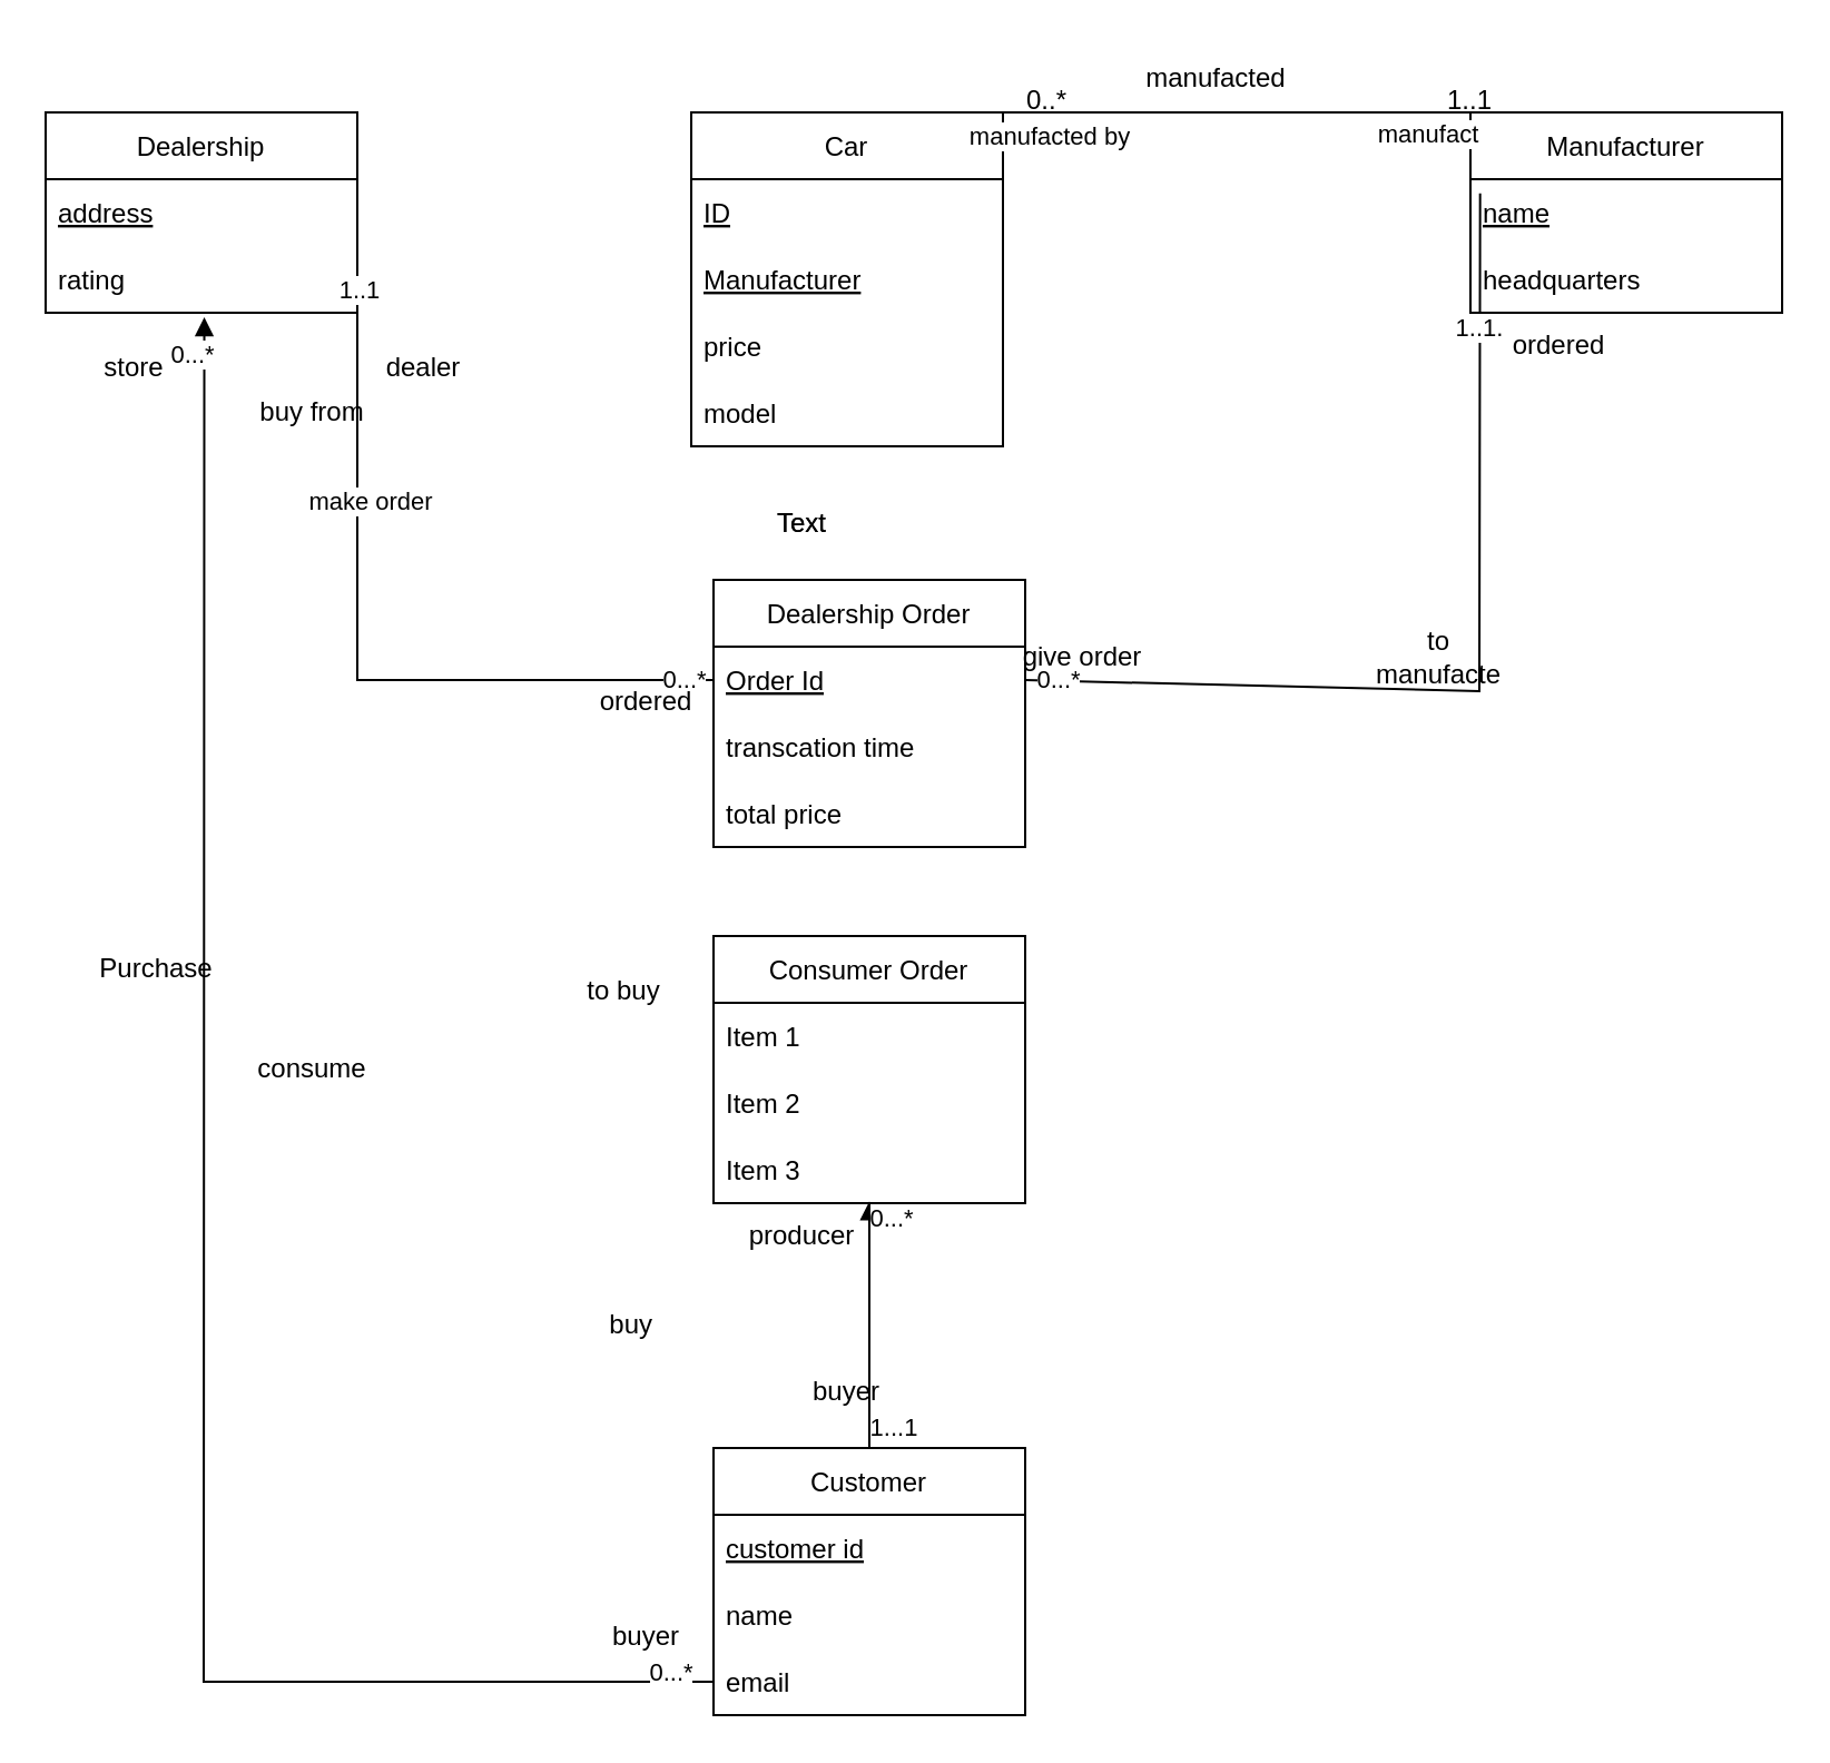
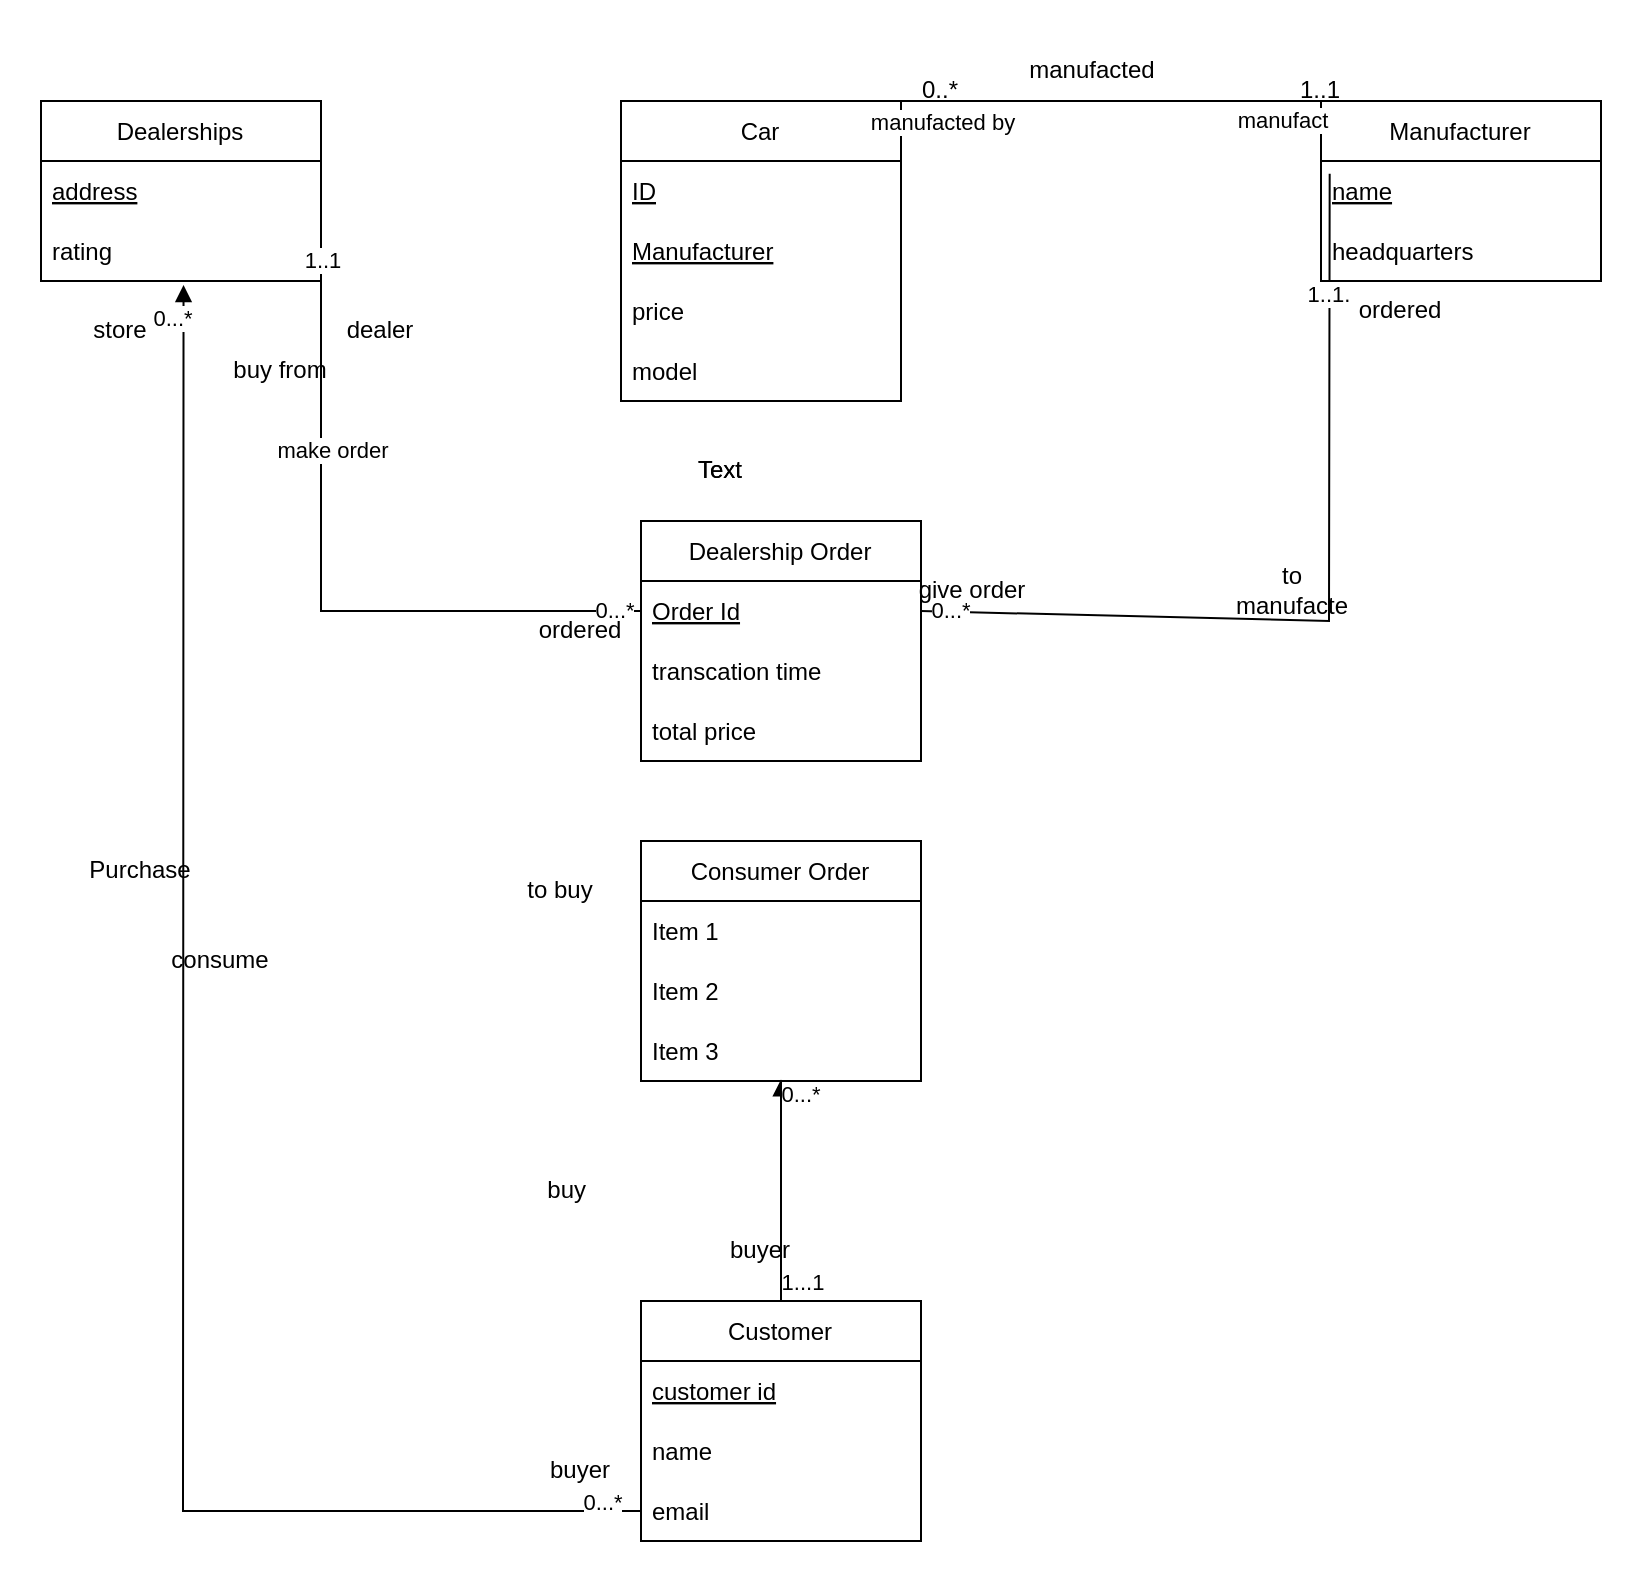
- <mxCell id="2" value="Dealership" style="swimlane;fontStyle=0;childLayout=stackLayout;horizontal=1;startSize=30;horizontalStack=0;resizeParent=1;resizeParentMax=0;resizeLast=0;collapsible=1;marginBottom=0;" parent="1" vertex="1"><mxGeometry x="20" y="50" width="140" height="90" as="geometry" /></mxCell>
+ <mxCell id="2" value="Dealerships" style="swimlane;fontStyle=0;childLayout=stackLayout;horizontal=1;startSize=30;horizontalStack=0;resizeParent=1;resizeParentMax=0;resizeLast=0;collapsible=1;marginBottom=0;" parent="1" vertex="1"><mxGeometry x="20" y="50" width="140" height="90" as="geometry" /></mxCell>
- <mxCell id="46" value="consume" style="text;html=1;strokeColor=none;fillColor=none;align=center;verticalAlign=middle;whiteSpace=wrap;rounded=0;" parent="1" vertex="1"><mxGeometry x="110" y="465" width="60" height="30" as="geometry" /></mxCell>
+ <mxCell id="46" value="consume" style="text;html=1;strokeColor=none;fillColor=none;align=center;verticalAlign=middle;whiteSpace=wrap;rounded=0;" parent="1" vertex="1"><mxGeometry x="80" y="465" width="60" height="30" as="geometry" /></mxCell>
- <mxCell id="52" value="producer" style="text;html=1;strokeColor=none;fillColor=none;align=center;verticalAlign=middle;whiteSpace=wrap;rounded=0;" parent="1" vertex="1"><mxGeometry x="330" y="540" width="60" height="30" as="geometry" /></mxCell>
